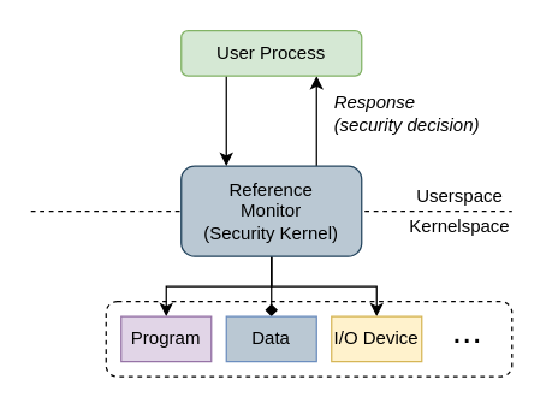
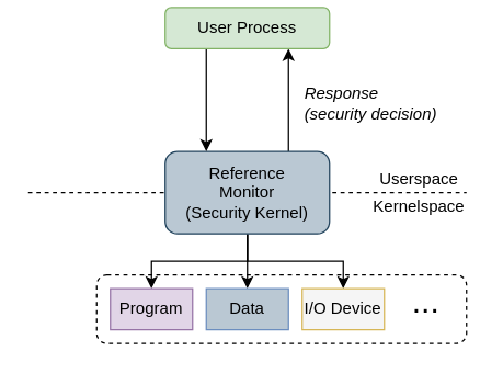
- <mxCell id="10" value="User Process" style="rounded=1;whiteSpace=wrap;html=1;fillColor=#d5e8d4;strokeColor=#82b366;" vertex="1" parent="1"><mxGeometry x="120" y="20" width="120" height="30" as="geometry" /></mxCell>
+ <mxCell id="10" value="User Process" style="rounded=1;whiteSpace=wrap;html=1;fillColor=#d5e8d4;strokeColor=#82b366;" vertex="1" parent="1"><mxGeometry x="120" y="5" width="120" height="30" as="geometry" /></mxCell>
- <mxCell id="6" style="edgeStyle=orthogonalEdgeStyle;rounded=0;orthogonalLoop=1;jettySize=auto;html=1;exitX=0.5;exitY=1;exitDx=0;exitDy=0;entryX=0.5;entryY=0;entryDx=0;entryDy=0;endArrow=diamond;" edge="1" parent="1" source="8" target="13"><mxGeometry relative="1" as="geometry" /></mxCell>
+ <mxCell id="6" style="edgeStyle=orthogonalEdgeStyle;rounded=0;orthogonalLoop=1;jettySize=auto;html=1;exitX=0.5;exitY=1;exitDx=0;exitDy=0;entryX=0.5;entryY=0;entryDx=0;entryDy=0;" edge="1" parent="1" source="8" target="13"><mxGeometry relative="1" as="geometry" /></mxCell>
- <mxCell id="14" value="I/O Device" style="rounded=0;whiteSpace=wrap;html=1;align=center;fillColor=#fff2cc;strokeColor=#d6b656;" vertex="1" parent="1"><mxGeometry x="220" y="210" width="60" height="30" as="geometry" /></mxCell>
+ <mxCell id="14" value="I/O Device" style="rounded=0;whiteSpace=wrap;html=1;align=center;fillColor=#f5f5f5;strokeColor=#d6b656;" vertex="1" parent="1"><mxGeometry x="220" y="210" width="60" height="30" as="geometry" /></mxCell>
